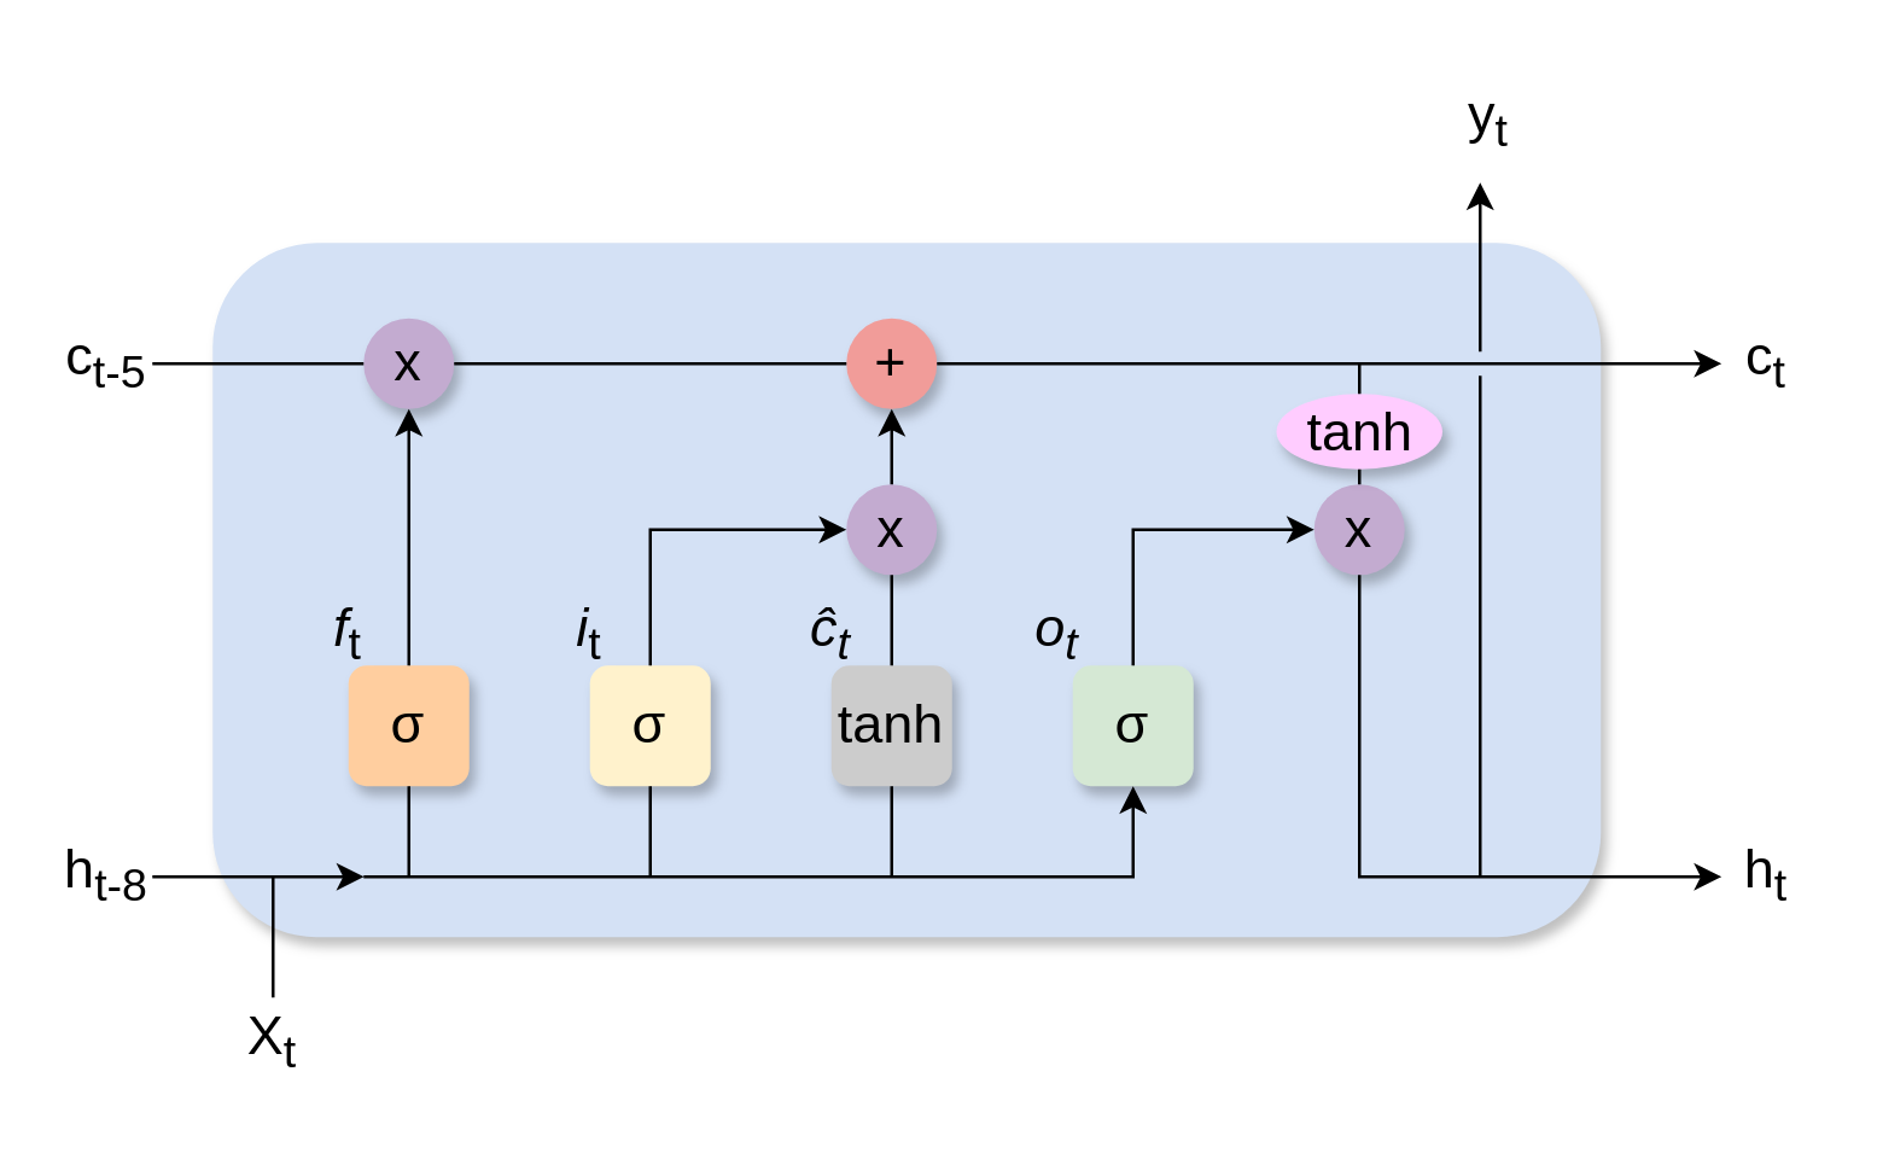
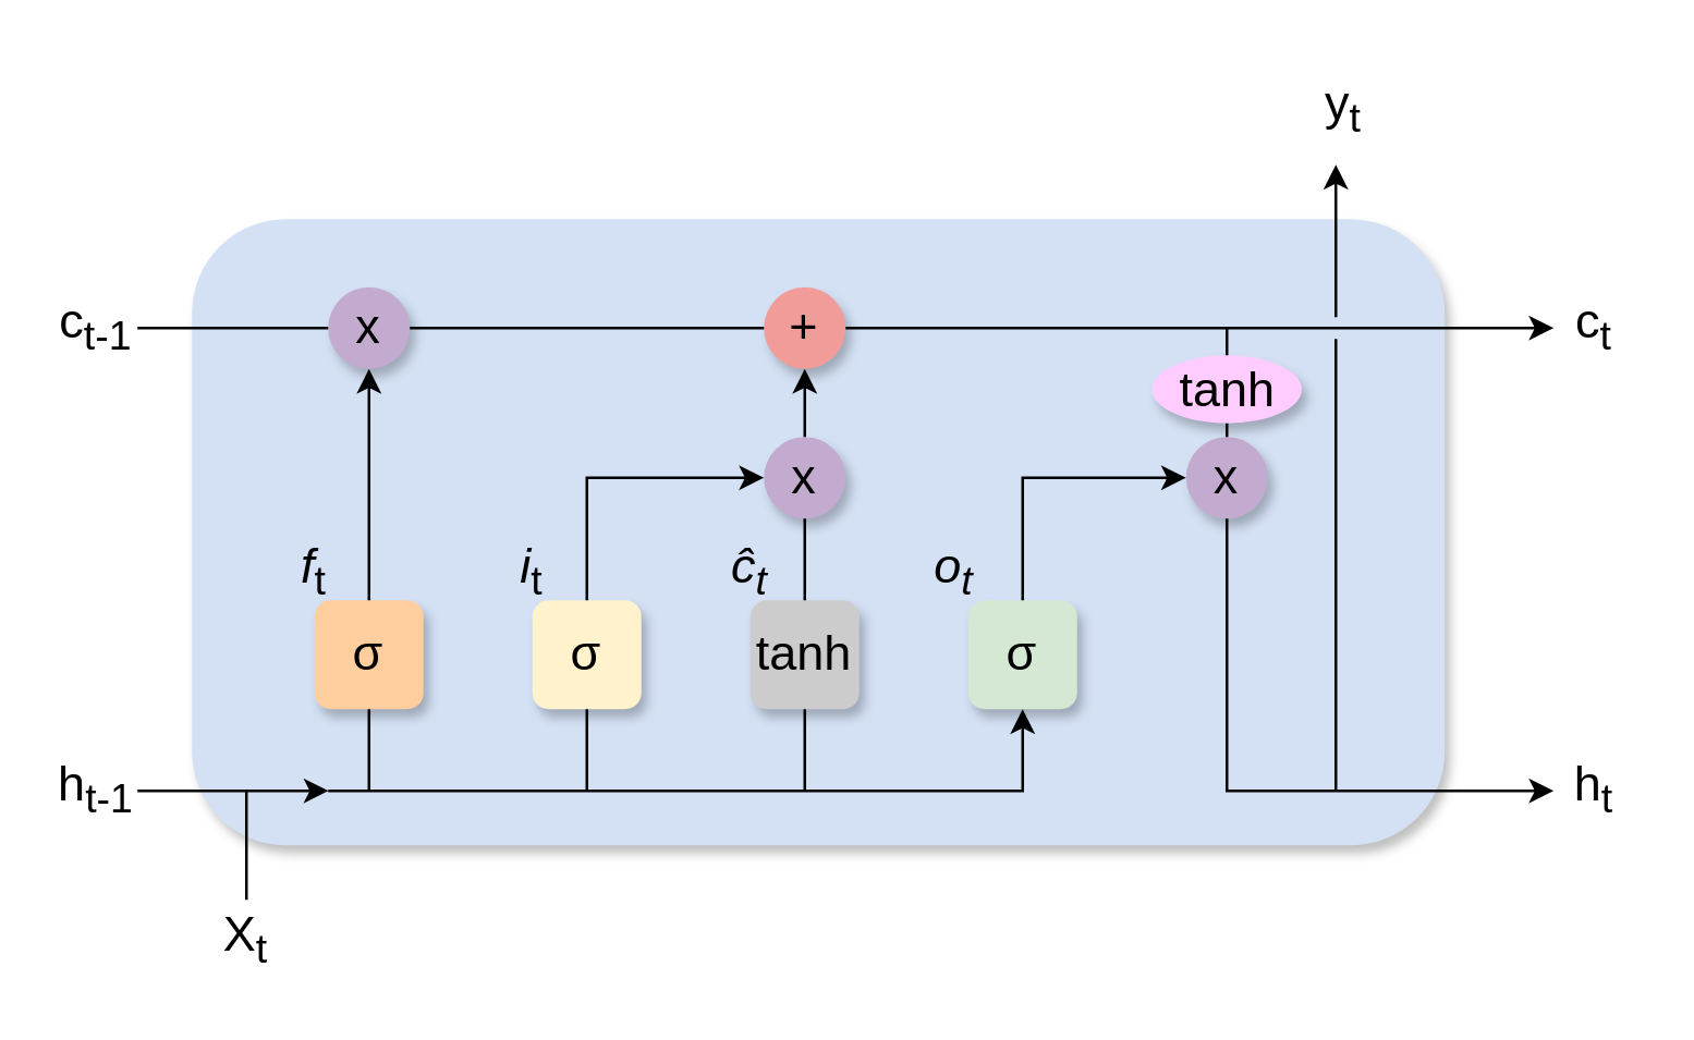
- <mxCell id="26" value="&lt;sub&gt;&lt;font style=&quot;font-size: 18px;&quot;&gt;c&lt;sub style=&quot;&quot;&gt;t-5&lt;/sub&gt;&lt;/font&gt;&lt;/sub&gt;" style="text;html=1;strokeColor=none;fillColor=none;align=center;verticalAlign=middle;whiteSpace=wrap;rounded=0;" vertex="1" parent="1"><mxGeometry x="20" y="100" width="30" height="40" as="geometry" /></mxCell>
+ <mxCell id="26" value="&lt;sub&gt;&lt;font style=&quot;font-size: 18px;&quot;&gt;c&lt;sub style=&quot;&quot;&gt;t-1&lt;/sub&gt;&lt;/font&gt;&lt;/sub&gt;" style="text;html=1;strokeColor=none;fillColor=none;align=center;verticalAlign=middle;whiteSpace=wrap;rounded=0;" vertex="1" parent="1"><mxGeometry x="20" y="100" width="30" height="40" as="geometry" /></mxCell>
- <mxCell id="27" value="&lt;sub&gt;&lt;font style=&quot;font-size: 18px;&quot;&gt;h&lt;sub style=&quot;&quot;&gt;t-8&lt;/sub&gt;&lt;/font&gt;&lt;/sub&gt;" style="text;html=1;strokeColor=none;fillColor=none;align=center;verticalAlign=middle;whiteSpace=wrap;rounded=0;" vertex="1" parent="1"><mxGeometry x="20" y="270" width="30" height="40" as="geometry" /></mxCell>
+ <mxCell id="27" value="&lt;sub&gt;&lt;font style=&quot;font-size: 18px;&quot;&gt;h&lt;sub style=&quot;&quot;&gt;t-1&lt;/sub&gt;&lt;/font&gt;&lt;/sub&gt;" style="text;html=1;strokeColor=none;fillColor=none;align=center;verticalAlign=middle;whiteSpace=wrap;rounded=0;" vertex="1" parent="1"><mxGeometry x="20" y="270" width="30" height="40" as="geometry" /></mxCell>
